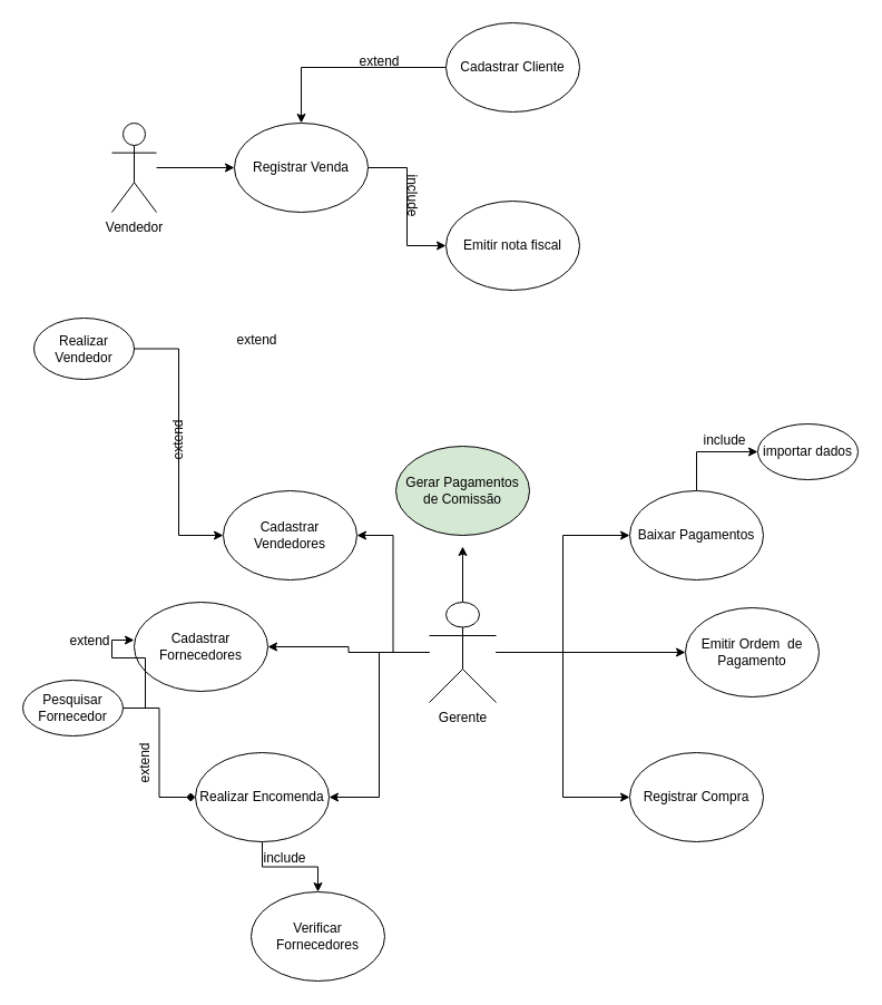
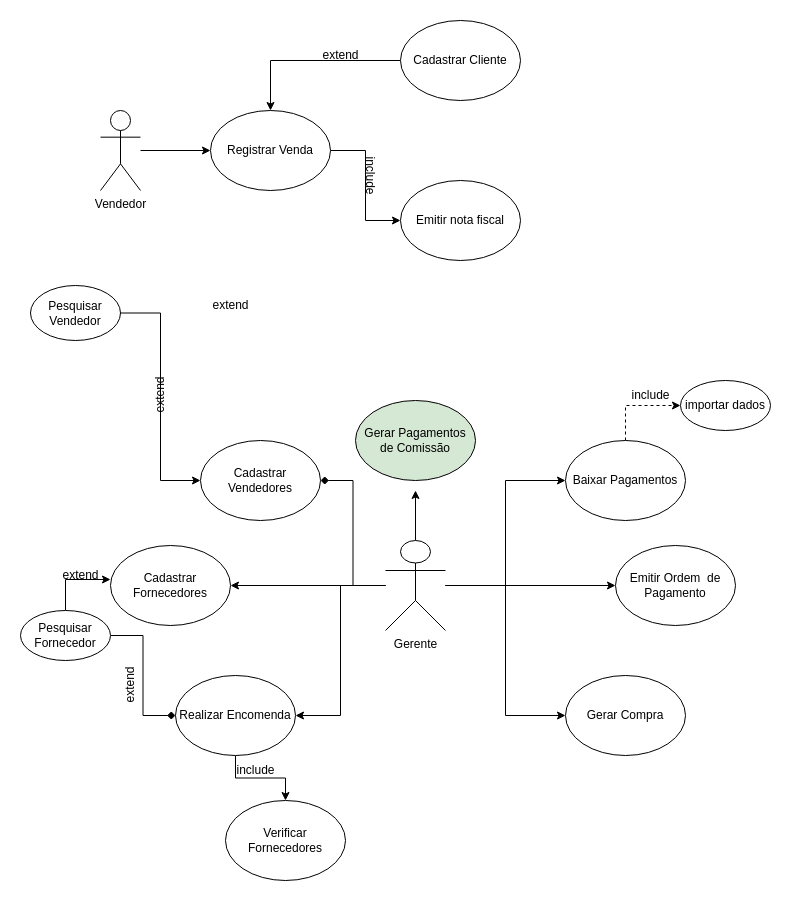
- <mxCell id="34" value="Realizar Vendedor" style="ellipse;whiteSpace=wrap;html=1;" vertex="1" parent="1"><mxGeometry x="30" y="285" width="90" height="55" as="geometry" /></mxCell>
+ <mxCell id="34" value="Pesquisar Vendedor" style="ellipse;whiteSpace=wrap;html=1;" vertex="1" parent="1"><mxGeometry x="30" y="285" width="90" height="55" as="geometry" /></mxCell>
- <mxCell id="24" style="edgeStyle=orthogonalEdgeStyle;rounded=0;orthogonalLoop=1;jettySize=auto;html=1;entryX=0;entryY=0.5;entryDx=0;entryDy=0;" edge="1" parent="1" source="25" target="39"><mxGeometry relative="1" as="geometry" /></mxCell>
+ <mxCell id="24" style="edgeStyle=orthogonalEdgeStyle;rounded=0;orthogonalLoop=1;jettySize=auto;html=1;entryX=0;entryY=0.5;entryDx=0;entryDy=0;dashed=1;" edge="1" parent="1" source="25" target="39"><mxGeometry relative="1" as="geometry" /></mxCell>
- <mxCell id="15" style="edgeStyle=orthogonalEdgeStyle;rounded=0;orthogonalLoop=1;jettySize=auto;html=1;entryX=1;entryY=0.5;entryDx=0;entryDy=0;" edge="1" parent="1" source="16" target="18"><mxGeometry relative="1" as="geometry" /></mxCell>
+ <mxCell id="15" style="edgeStyle=orthogonalEdgeStyle;rounded=0;orthogonalLoop=1;jettySize=auto;html=1;entryX=1;entryY=0.5;entryDx=0;entryDy=0;endArrow=diamond;" edge="1" parent="1" source="16" target="18"><mxGeometry relative="1" as="geometry" /></mxCell>
- <mxCell id="17" value="&lt;font style=&quot;vertical-align: inherit;&quot;&gt;&lt;font style=&quot;vertical-align: inherit;&quot;&gt;Cadastrar Fornecedores&lt;/font&gt;&lt;/font&gt;" style="ellipse;whiteSpace=wrap;html=1;" vertex="1" parent="1"><mxGeometry x="120" y="540" width="120" height="80" as="geometry" /></mxCell>
+ <mxCell id="17" value="&lt;font style=&quot;vertical-align: inherit;&quot;&gt;&lt;font style=&quot;vertical-align: inherit;&quot;&gt;Cadastrar Fornecedores&lt;/font&gt;&lt;/font&gt;" style="ellipse;whiteSpace=wrap;html=1;" vertex="1" parent="1"><mxGeometry x="110" y="545" width="120" height="80" as="geometry" /></mxCell>
- <mxCell id="26" value="&lt;font style=&quot;vertical-align: inherit;&quot;&gt;&lt;font style=&quot;vertical-align: inherit;&quot;&gt;Registrar Compra&lt;/font&gt;&lt;/font&gt;" style="ellipse;whiteSpace=wrap;html=1;" vertex="1" parent="1"><mxGeometry x="565" y="675" width="120" height="80" as="geometry" /></mxCell>
+ <mxCell id="26" value="&lt;font style=&quot;vertical-align: inherit;&quot;&gt;&lt;font style=&quot;vertical-align: inherit;&quot;&gt;Gerar Compra&lt;/font&gt;&lt;/font&gt;" style="ellipse;whiteSpace=wrap;html=1;" vertex="1" parent="1"><mxGeometry x="565" y="675" width="120" height="80" as="geometry" /></mxCell>
